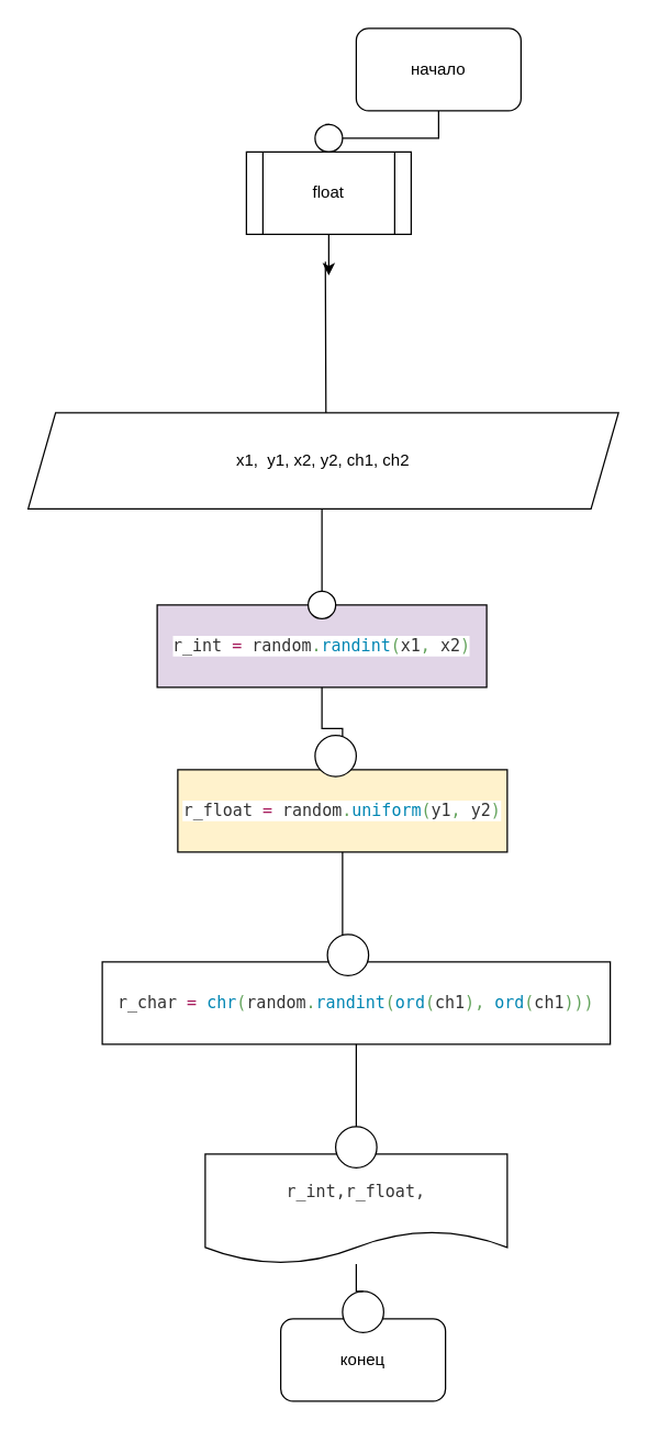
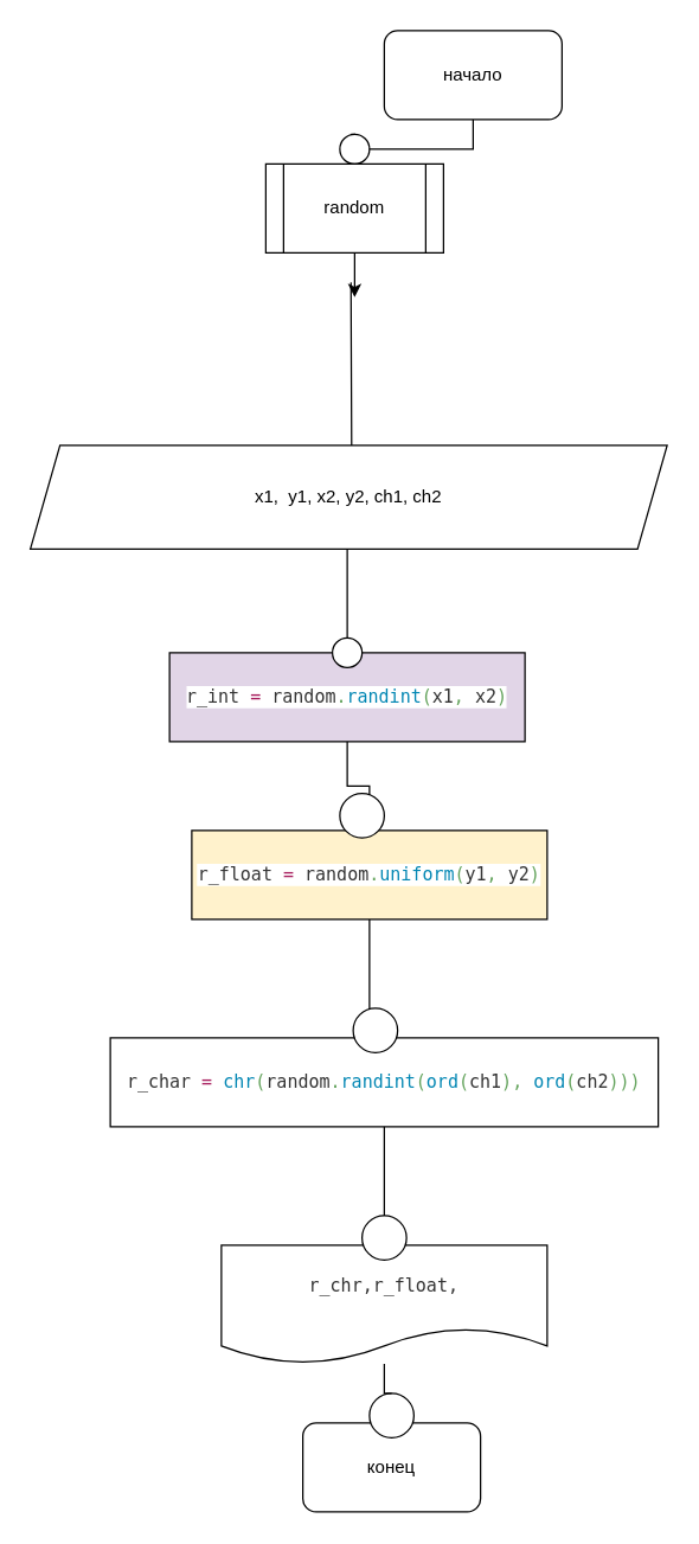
- <mxCell id="17" value="float" style="shape=process;whiteSpace=wrap;html=1;backgroundOutline=1;" vertex="1" parent="1"><mxGeometry x="179" y="110" width="120" height="60" as="geometry" /></mxCell>
+ <mxCell id="17" value="random" style="shape=process;whiteSpace=wrap;html=1;backgroundOutline=1;" vertex="1" parent="1"><mxGeometry x="179" y="110" width="120" height="60" as="geometry" /></mxCell>
- <mxCell id="22" value="&lt;pre style=&quot;background-color: #ffffff ; color: #333333 ; font-family: &amp;#34;jetbrains mono&amp;#34; , monospace ; font-size: 9 8pt&quot;&gt;r_char &lt;span style=&quot;color: #a71d5d&quot;&gt;= &lt;/span&gt;&lt;span style=&quot;color: #0086b3&quot;&gt;chr&lt;/span&gt;&lt;span style=&quot;color: #63a35c&quot;&gt;(&lt;/span&gt;random&lt;span style=&quot;color: #63a35c&quot;&gt;.&lt;/span&gt;&lt;span style=&quot;color: #0086b3&quot;&gt;randint&lt;/span&gt;&lt;span style=&quot;color: #63a35c&quot;&gt;(&lt;/span&gt;&lt;span style=&quot;color: #0086b3&quot;&gt;ord&lt;/span&gt;&lt;span style=&quot;color: #63a35c&quot;&gt;(&lt;/span&gt;ch1&lt;span style=&quot;color: #63a35c&quot;&gt;), &lt;/span&gt;&lt;span style=&quot;color: #0086b3&quot;&gt;ord&lt;/span&gt;&lt;span style=&quot;color: #63a35c&quot;&gt;(&lt;/span&gt;ch1&lt;span style=&quot;color: #63a35c&quot;&gt;)))&lt;/span&gt;&lt;/pre&gt;" style="rounded=0;whiteSpace=wrap;html=1;" vertex="1" parent="1"><mxGeometry x="74" y="700" width="370" height="60" as="geometry" /></mxCell>
+ <mxCell id="22" value="&lt;pre style=&quot;background-color: #ffffff ; color: #333333 ; font-family: &amp;#34;jetbrains mono&amp;#34; , monospace ; font-size: 9 8pt&quot;&gt;r_char &lt;span style=&quot;color: #a71d5d&quot;&gt;= &lt;/span&gt;&lt;span style=&quot;color: #0086b3&quot;&gt;chr&lt;/span&gt;&lt;span style=&quot;color: #63a35c&quot;&gt;(&lt;/span&gt;random&lt;span style=&quot;color: #63a35c&quot;&gt;.&lt;/span&gt;&lt;span style=&quot;color: #0086b3&quot;&gt;randint&lt;/span&gt;&lt;span style=&quot;color: #63a35c&quot;&gt;(&lt;/span&gt;&lt;span style=&quot;color: #0086b3&quot;&gt;ord&lt;/span&gt;&lt;span style=&quot;color: #63a35c&quot;&gt;(&lt;/span&gt;ch1&lt;span style=&quot;color: #63a35c&quot;&gt;), &lt;/span&gt;&lt;span style=&quot;color: #0086b3&quot;&gt;ord&lt;/span&gt;&lt;span style=&quot;color: #63a35c&quot;&gt;(&lt;/span&gt;ch2&lt;span style=&quot;color: #63a35c&quot;&gt;)))&lt;/span&gt;&lt;/pre&gt;" style="rounded=0;whiteSpace=wrap;html=1;" vertex="1" parent="1"><mxGeometry x="74" y="700" width="370" height="60" as="geometry" /></mxCell>
- <mxCell id="14" value="&lt;pre style=&quot;background-color: #ffffff ; color: #333333 ; font-family: &amp;#34;jetbrains mono&amp;#34; , monospace ; font-size: 9 8pt&quot;&gt;&lt;pre style=&quot;font-family: &amp;#34;jetbrains mono&amp;#34; , monospace&quot;&gt;r_int,r_float,&lt;/pre&gt;&lt;/pre&gt;" style="shape=document;whiteSpace=wrap;html=1;boundedLbl=1;" vertex="1" parent="1"><mxGeometry x="149" y="840" width="220" height="80" as="geometry" /></mxCell>
+ <mxCell id="14" value="&lt;pre style=&quot;background-color: #ffffff ; color: #333333 ; font-family: &amp;#34;jetbrains mono&amp;#34; , monospace ; font-size: 9 8pt&quot;&gt;&lt;pre style=&quot;font-family: &amp;#34;jetbrains mono&amp;#34; , monospace&quot;&gt;r_chr,r_float,&lt;/pre&gt;&lt;/pre&gt;" style="shape=document;whiteSpace=wrap;html=1;boundedLbl=1;" vertex="1" parent="1"><mxGeometry x="149" y="840" width="220" height="80" as="geometry" /></mxCell>
